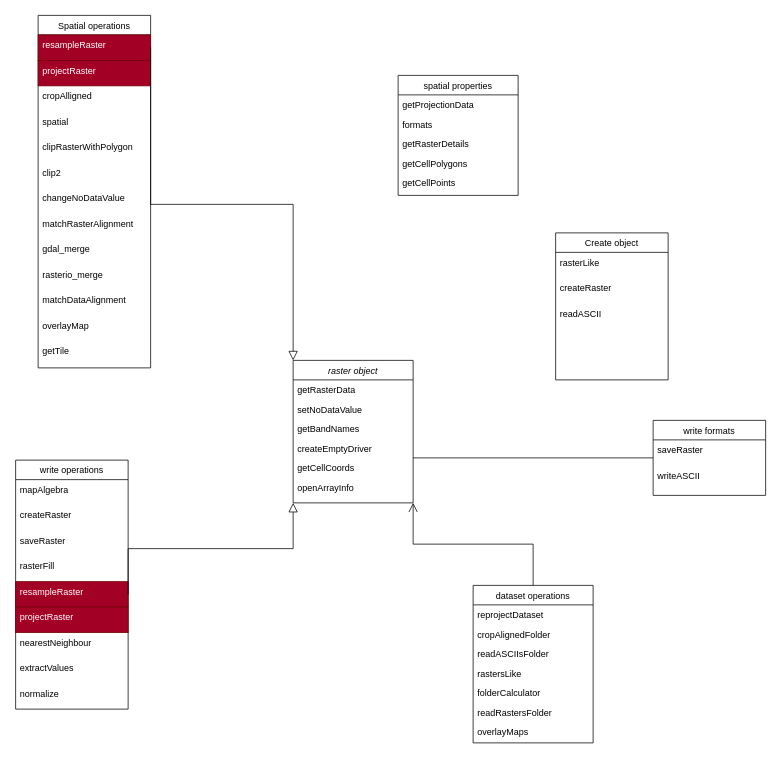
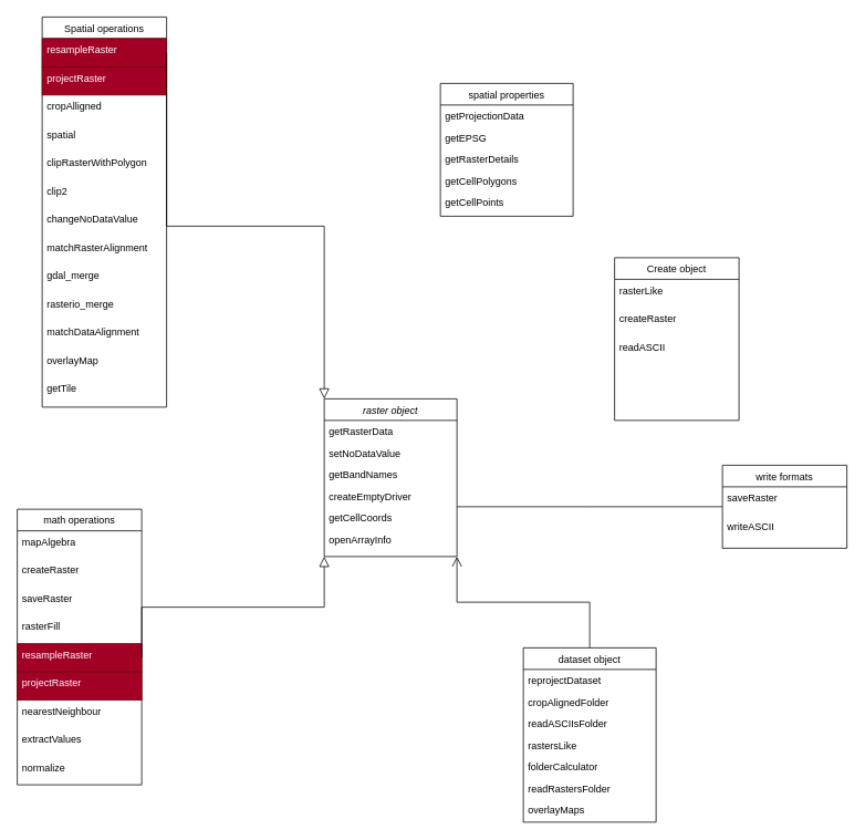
- <mxCell id="24" value="formats" style="text;align=left;verticalAlign=top;spacingLeft=4;spacingRight=4;overflow=hidden;rotatable=0;points=[[0,0.5],[1,0.5]];portConstraint=eastwest;rounded=0;shadow=0;html=0;" parent="22" vertex="1"><mxGeometry y="52" width="160" height="26" as="geometry" /></mxCell>
+ <mxCell id="24" value="getEPSG" style="text;align=left;verticalAlign=top;spacingLeft=4;spacingRight=4;overflow=hidden;rotatable=0;points=[[0,0.5],[1,0.5]];portConstraint=eastwest;rounded=0;shadow=0;html=0;" parent="22" vertex="1"><mxGeometry y="52" width="160" height="26" as="geometry" /></mxCell>
- <mxCell id="28" value="write operations" style="swimlane;fontStyle=0;align=center;verticalAlign=top;childLayout=stackLayout;horizontal=1;startSize=26;horizontalStack=0;resizeParent=1;resizeLast=0;collapsible=1;marginBottom=0;rounded=0;shadow=0;strokeWidth=1;" parent="1" vertex="1"><mxGeometry x="20" y="613" width="150" height="332" as="geometry"><mxRectangle x="340" y="380" width="170" height="26" as="alternateBounds" /></mxGeometry></mxCell>
+ <mxCell id="28" value="math operations" style="swimlane;fontStyle=0;align=center;verticalAlign=top;childLayout=stackLayout;horizontal=1;startSize=26;horizontalStack=0;resizeParent=1;resizeLast=0;collapsible=1;marginBottom=0;rounded=0;shadow=0;strokeWidth=1;" parent="1" vertex="1"><mxGeometry x="20" y="613" width="150" height="332" as="geometry"><mxRectangle x="340" y="380" width="170" height="26" as="alternateBounds" /></mxGeometry></mxCell>
- <mxCell id="9" value="dataset operations" style="swimlane;fontStyle=0;align=center;verticalAlign=top;childLayout=stackLayout;horizontal=1;startSize=26;horizontalStack=0;resizeParent=1;resizeLast=0;collapsible=1;marginBottom=0;rounded=0;shadow=0;strokeWidth=1;" parent="1" vertex="1"><mxGeometry x="630" y="780" width="160" height="210" as="geometry"><mxRectangle x="130" y="380" width="160" height="26" as="alternateBounds" /></mxGeometry></mxCell>
+ <mxCell id="9" value="dataset object" style="swimlane;fontStyle=0;align=center;verticalAlign=top;childLayout=stackLayout;horizontal=1;startSize=26;horizontalStack=0;resizeParent=1;resizeLast=0;collapsible=1;marginBottom=0;rounded=0;shadow=0;strokeWidth=1;" parent="1" vertex="1"><mxGeometry x="630" y="780" width="160" height="210" as="geometry"><mxRectangle x="130" y="380" width="160" height="26" as="alternateBounds" /></mxGeometry></mxCell>
